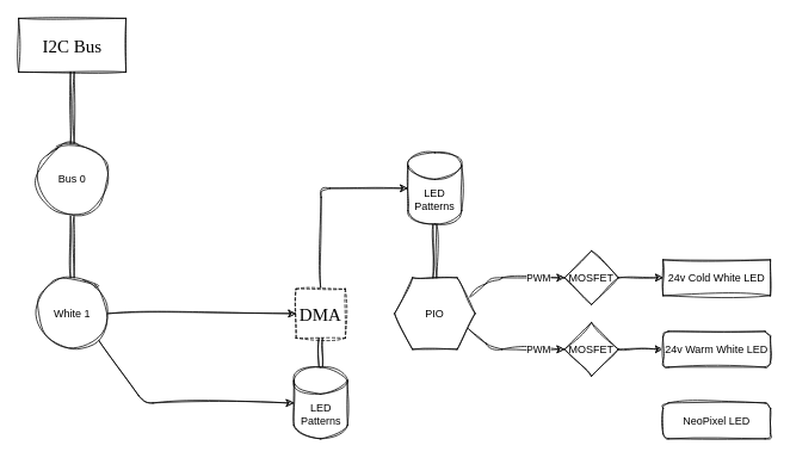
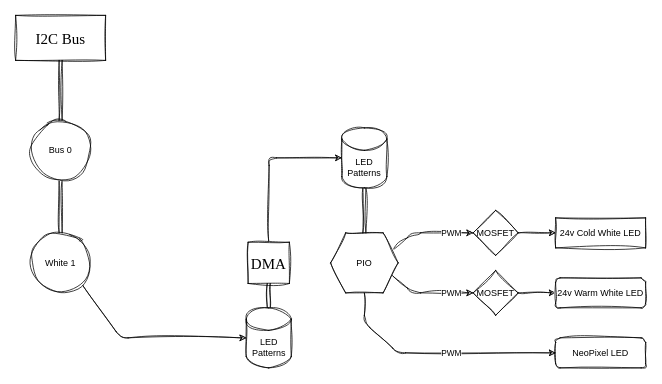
- <mxCell id="20" style="edgeStyle=none;html=1;entryX=0;entryY=0.5;entryDx=0;entryDy=0;sketch=1;curveFitting=1;jiggle=2;" edge="1" parent="1" source="22" target="9"><mxGeometry relative="1" as="geometry" /></mxCell>
- <mxCell id="9" value="DMA" style="whiteSpace=wrap;html=1;aspect=fixed;hachureGap=4;fontFamily=Architects Daughter;fontSource=https%3A%2F%2Ffonts.googleapis.com%2Fcss%3Ffamily%3DArchitects%2BDaughter;fontSize=20;sketch=1;curveFitting=1;jiggle=2;dashed=1;" vertex="1" parent="1"><mxGeometry x="330" y="322.5" width="55" height="55" as="geometry" /></mxCell>
+ <mxCell id="9" value="DMA" style="whiteSpace=wrap;html=1;aspect=fixed;hachureGap=4;fontFamily=Architects Daughter;fontSource=https%3A%2F%2Ffonts.googleapis.com%2Fcss%3Ffamily%3DArchitects%2BDaughter;fontSize=20;sketch=1;curveFitting=1;jiggle=2;" vertex="1" parent="1"><mxGeometry x="330" y="322.5" width="55" height="55" as="geometry" /></mxCell>
+ <mxCell id="6" style="edgeStyle=none;html=1;entryX=0;entryY=0.5;entryDx=0;entryDy=0;exitX=0.5;exitY=1;exitDx=0;exitDy=0;sketch=1;curveFitting=1;jiggle=2;" edge="1" parent="1" source="19" target="18"><mxGeometry relative="1" as="geometry"><Array as="points"><mxPoint x="485" y="430" /><mxPoint x="530" y="470" /></Array></mxGeometry></mxCell>
+ <mxCell id="7" value="PWM" style="edgeLabel;html=1;align=center;verticalAlign=middle;resizable=0;points=[];sketch=1;curveFitting=1;jiggle=2;" vertex="1" connectable="0" parent="6"><mxGeometry x="-0.417" y="-2" relative="1" as="geometry"><mxPoint x="79" y="5" as="offset" /></mxGeometry></mxCell>
